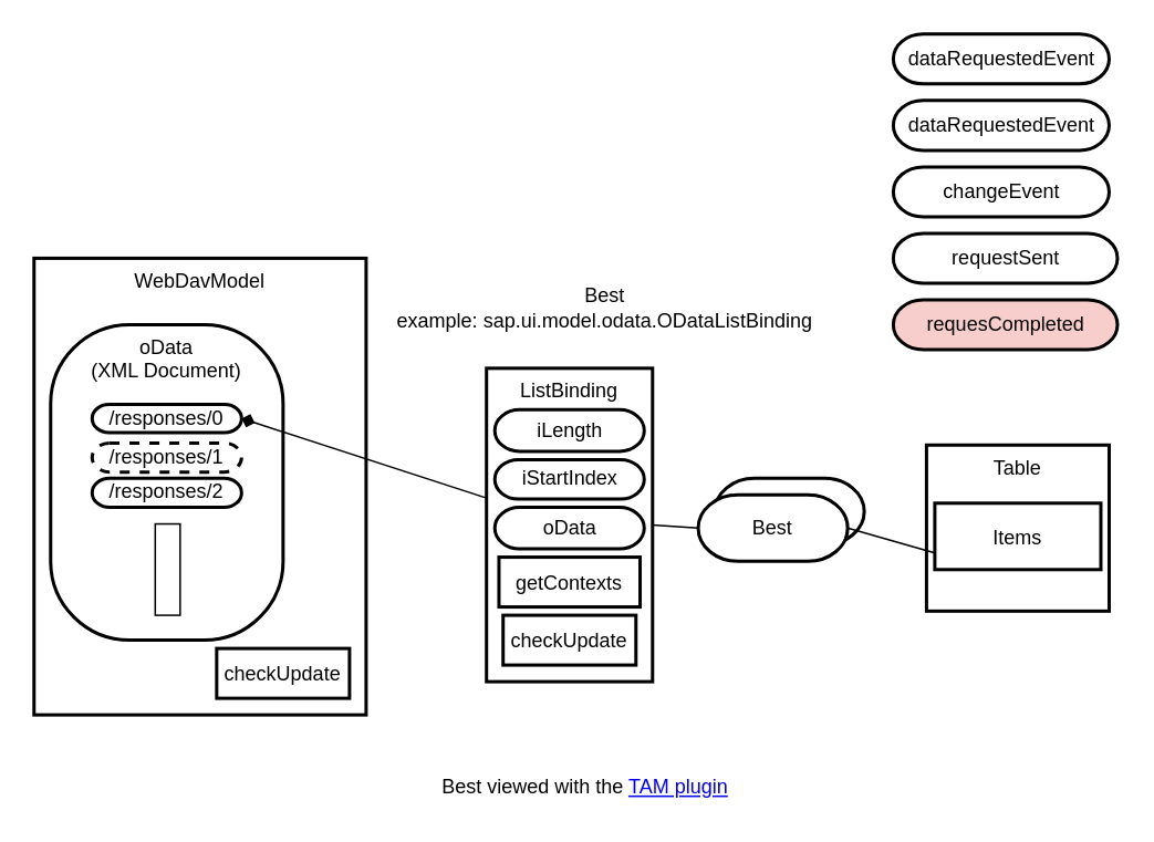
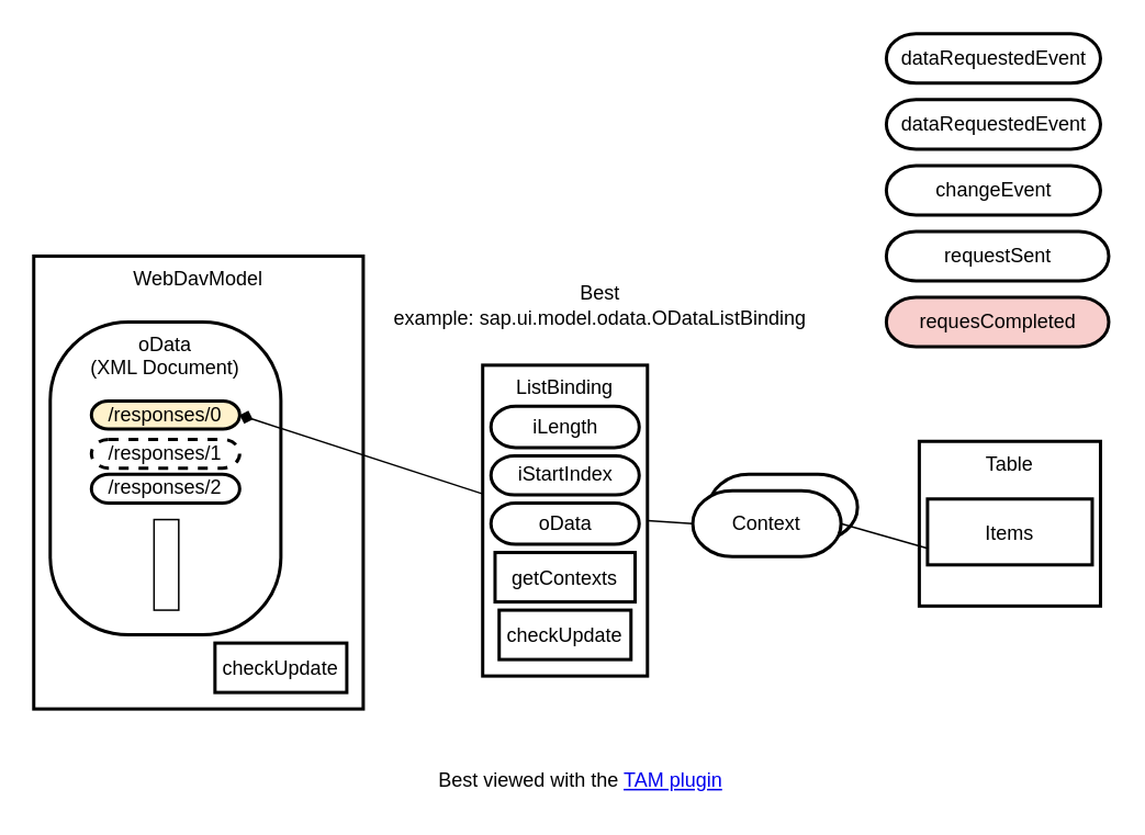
- <mxCell id="14" value="/responses/0" style="rounded=1;whiteSpace=wrap;html=1;arcSize=60;strokeWidth=2;" vertex="1" parent="1"><mxGeometry x="55" y="243" width="90" height="17" as="geometry" /></mxCell>
+ <mxCell id="14" value="/responses/0" style="rounded=1;whiteSpace=wrap;html=1;arcSize=60;strokeWidth=2;fillColor=#fff2cc;" vertex="1" parent="1"><mxGeometry x="55" y="243" width="90" height="17" as="geometry" /></mxCell>
- <mxCell id="10" value="Best" style="rounded=1;whiteSpace=wrap;html=1;arcSize=60;strokeWidth=2;" vertex="1" parent="1"><mxGeometry x="420" y="297.5" width="90" height="40" as="geometry" /></mxCell>
+ <mxCell id="10" value="Context" style="rounded=1;whiteSpace=wrap;html=1;arcSize=60;strokeWidth=2;" vertex="1" parent="1"><mxGeometry x="420" y="297.5" width="90" height="40" as="geometry" /></mxCell>
